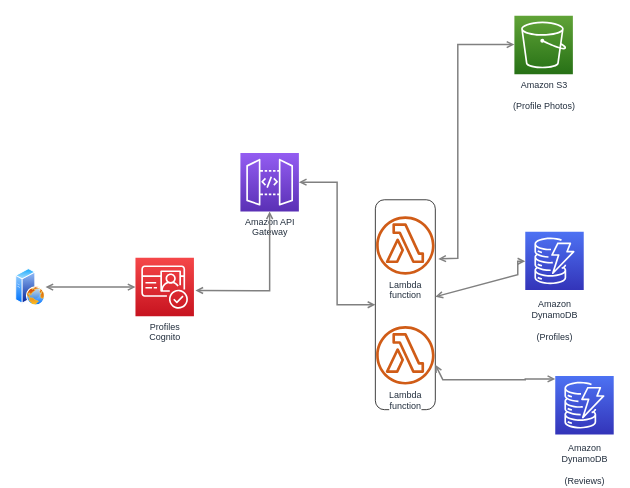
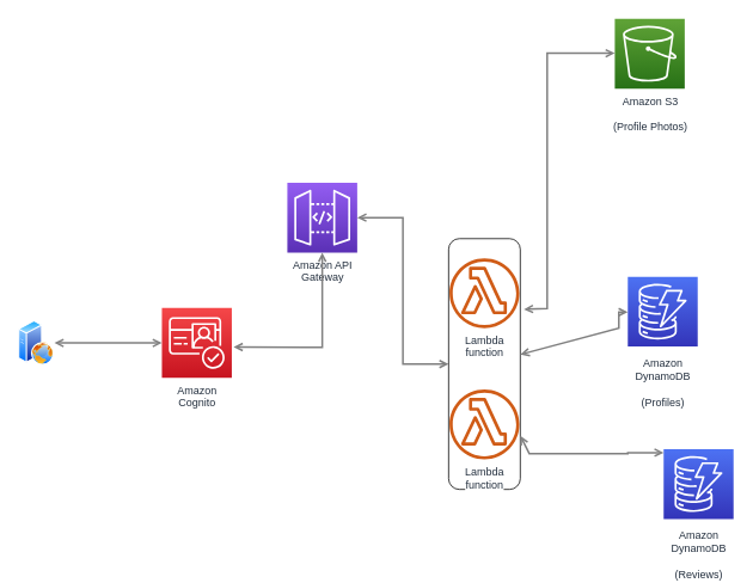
- <mxCell id="6" value="Profiles &lt;br&gt;Cognito" style="outlineConnect=0;fontColor=#232F3E;gradientColor=#F54749;gradientDirection=north;fillColor=#C7131F;strokeColor=#ffffff;dashed=0;verticalLabelPosition=bottom;verticalAlign=top;align=center;html=1;fontSize=12;fontStyle=0;aspect=fixed;shape=mxgraph.aws4.resourceIcon;resIcon=mxgraph.aws4.cognito;labelBackgroundColor=#ffffff;" parent="1" vertex="1"><mxGeometry x="180" y="343.5" width="78" height="78" as="geometry" /></mxCell>
+ <mxCell id="6" value="Amazon &lt;br&gt;Cognito" style="outlineConnect=0;fontColor=#232F3E;gradientColor=#F54749;gradientDirection=north;fillColor=#C7131F;strokeColor=#ffffff;dashed=0;verticalLabelPosition=bottom;verticalAlign=top;align=center;html=1;fontSize=12;fontStyle=0;aspect=fixed;shape=mxgraph.aws4.resourceIcon;resIcon=mxgraph.aws4.cognito;labelBackgroundColor=#ffffff;" parent="1" vertex="1"><mxGeometry x="180" y="343.5" width="78" height="78" as="geometry" /></mxCell>
